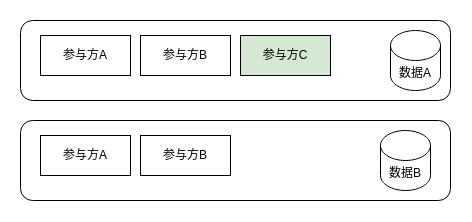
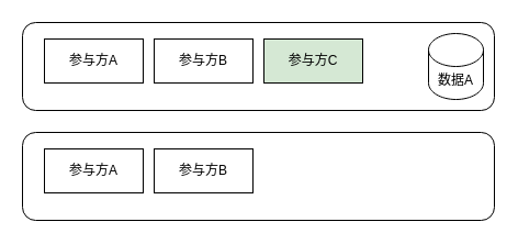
- <mxCell id="10" value="数据B" style="shape=cylinder3;whiteSpace=wrap;html=1;boundedLbl=1;backgroundOutline=1;size=15;" vertex="1" parent="1"><mxGeometry x="380" y="130" width="50" height="60" as="geometry" /></mxCell>
